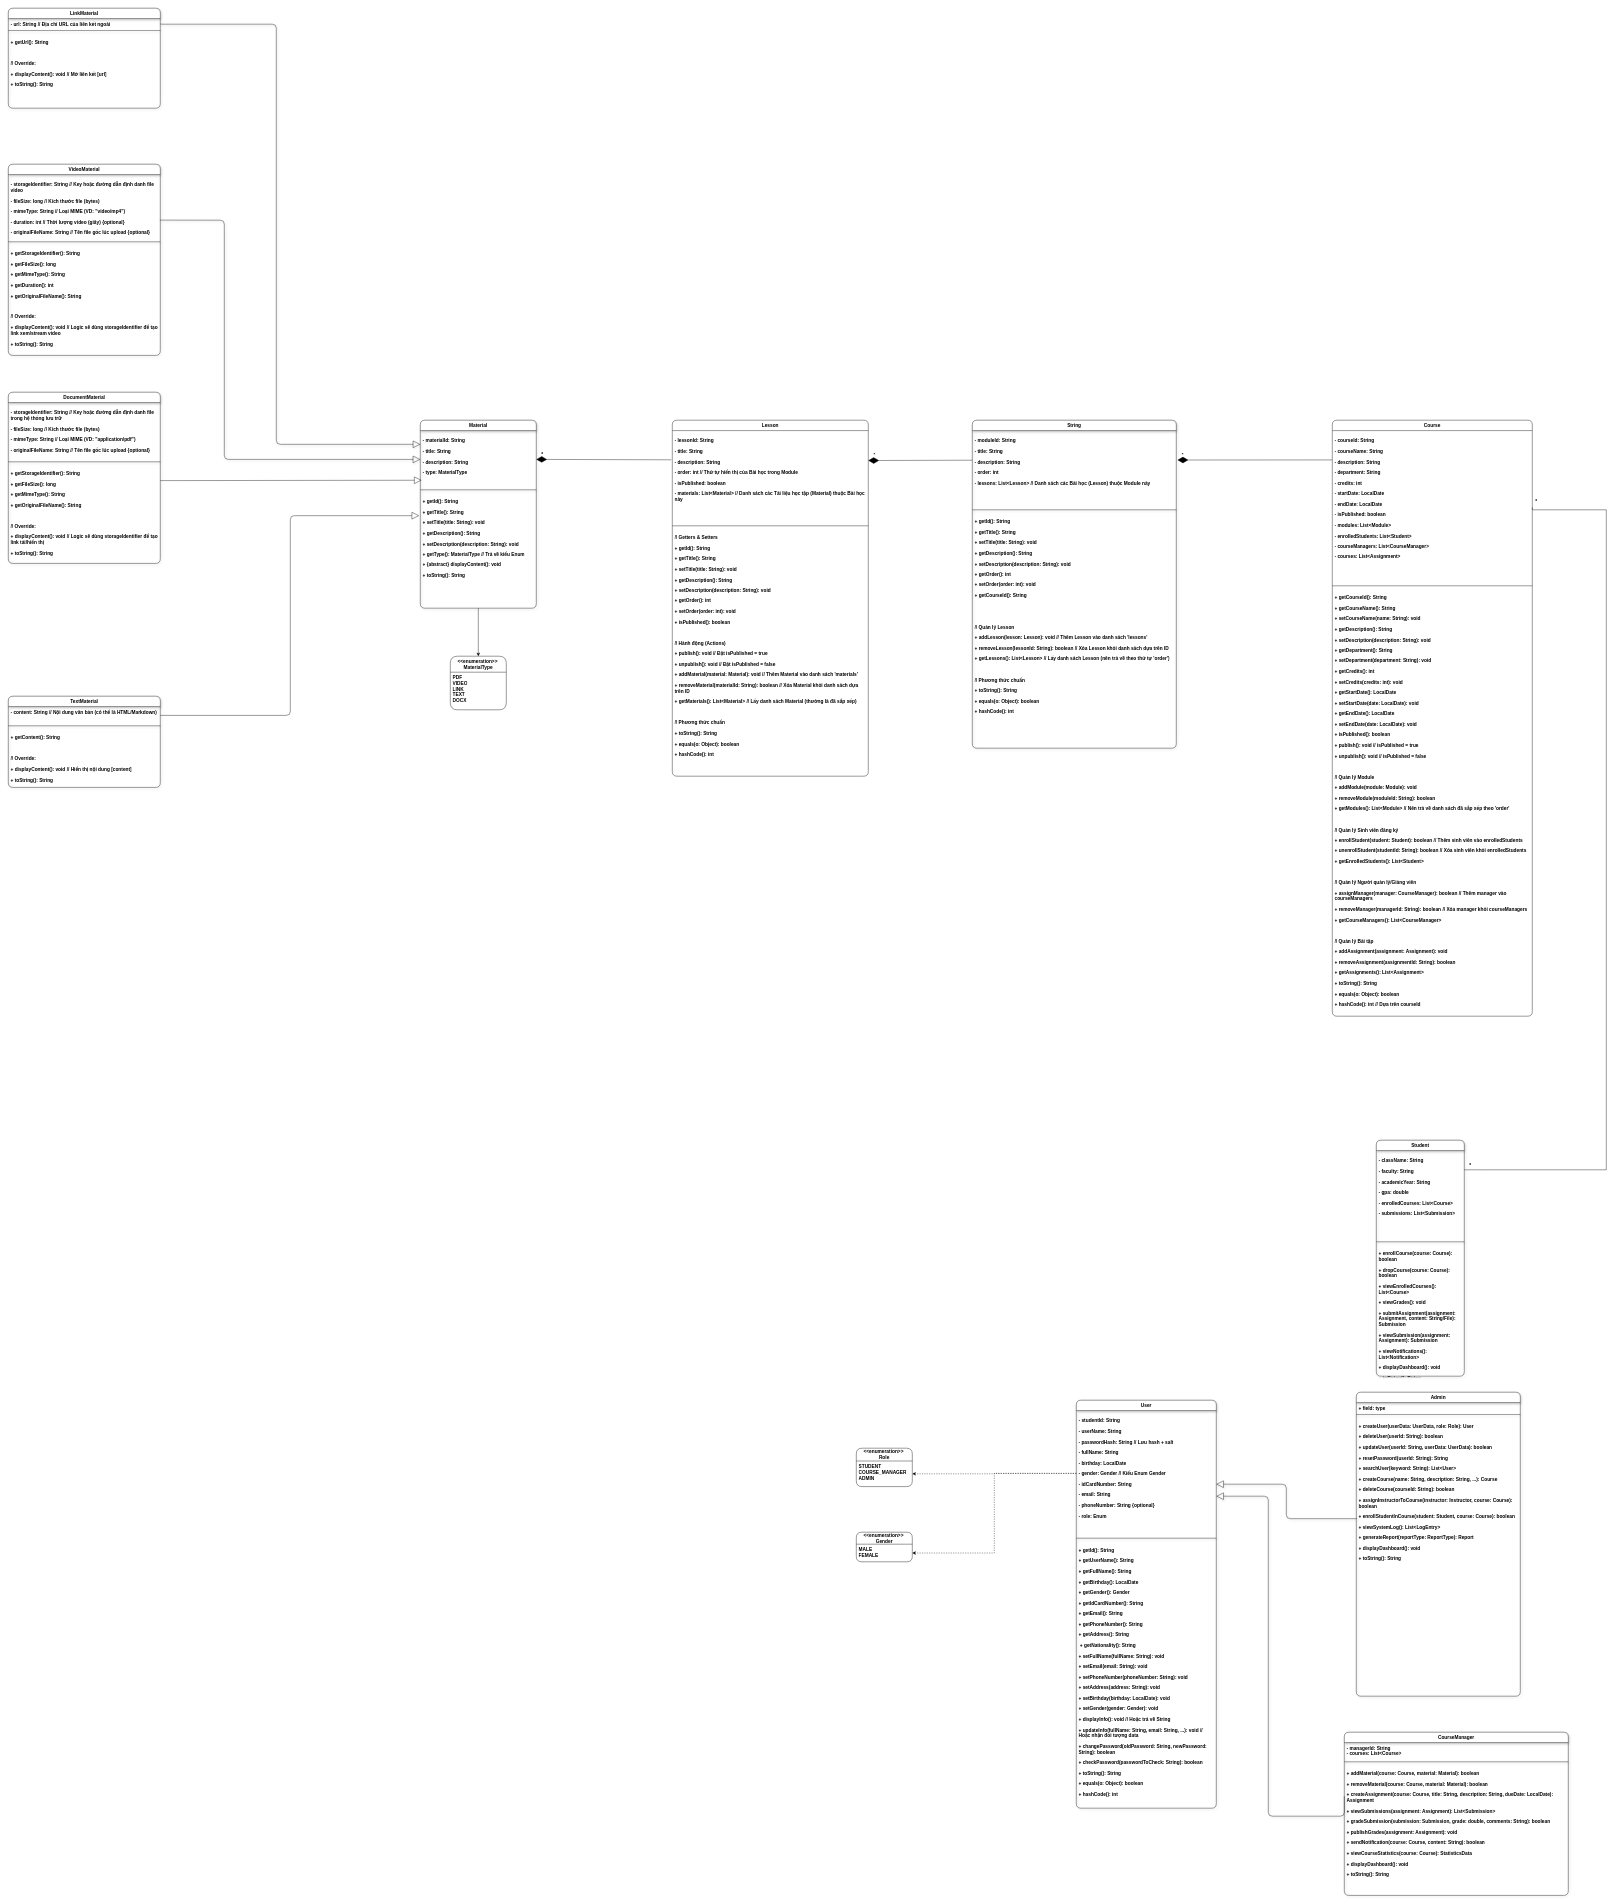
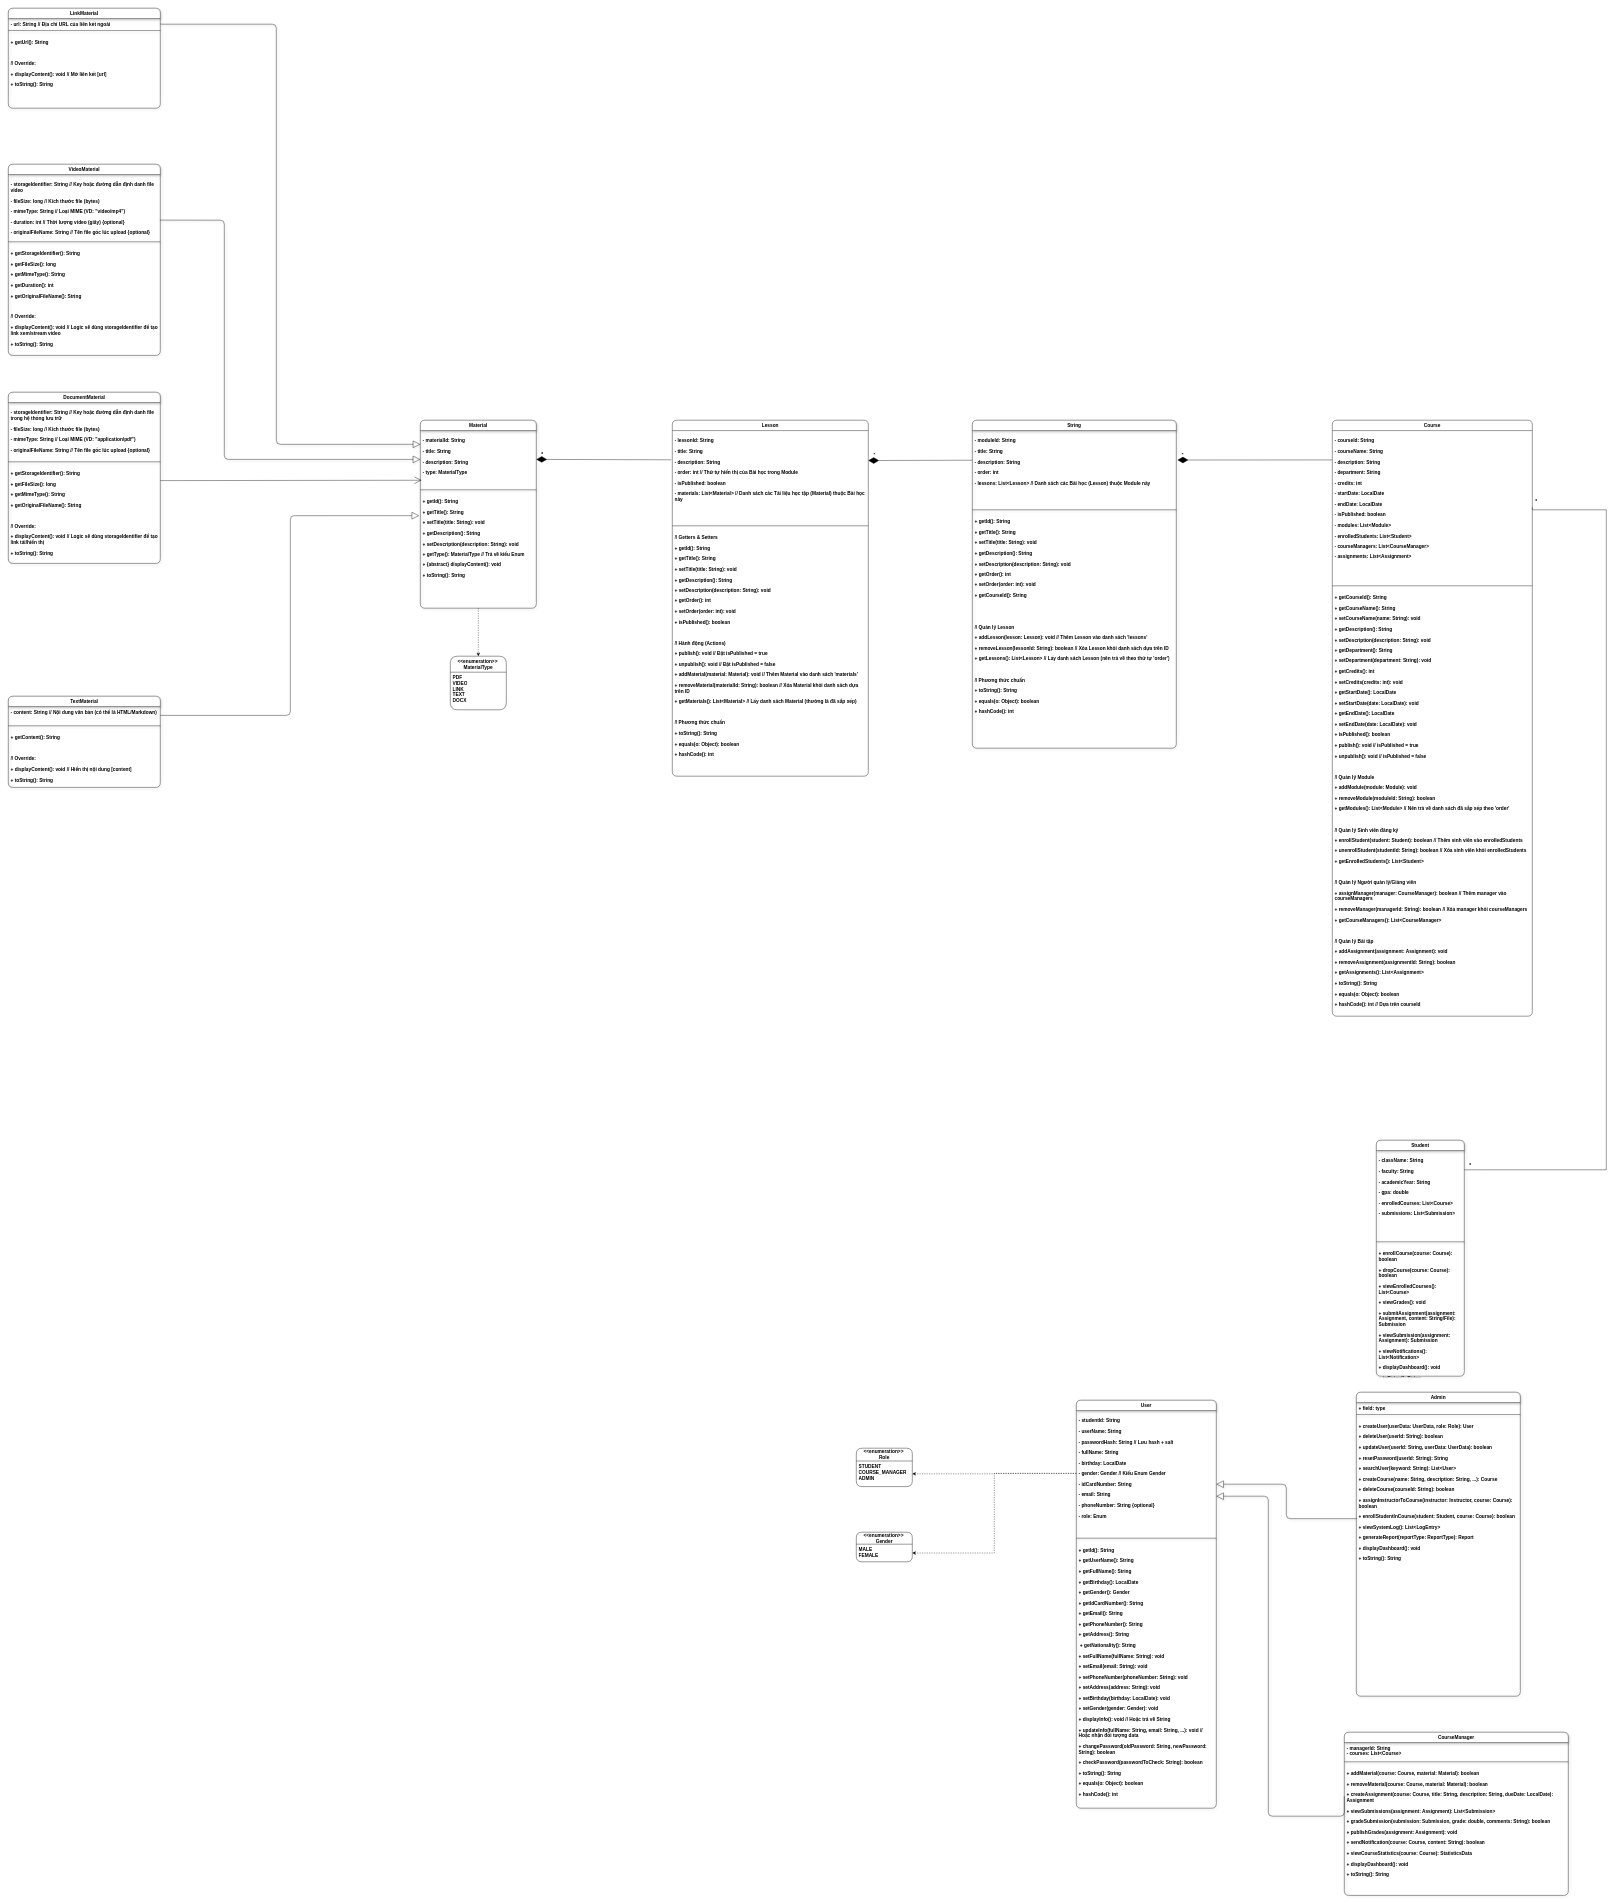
- <mxCell id="44" value="&lt;p&gt;- courseId: String           &lt;/p&gt;&lt;p&gt;- courseName: String        &lt;/p&gt;&lt;p&gt;- description: String        &lt;/p&gt;&lt;p&gt;- department: String         &lt;/p&gt;&lt;p&gt;- credits: int               &lt;/p&gt;&lt;p&gt;- startDate: LocalDate       &lt;/p&gt;&lt;p&gt;- endDate: LocalDate         &lt;/p&gt;&lt;p&gt;- isPublished: boolean&lt;/p&gt;&lt;p&gt;- modules: List&amp;lt;Module&amp;gt;          &lt;/p&gt;&lt;p&gt;- enrolledStudents: List&amp;lt;Student&amp;gt; &lt;/p&gt;&lt;p&gt;- courseManagers: List&amp;lt;CourseManager&amp;gt; &lt;/p&gt;&lt;p&gt;- courses: List&amp;lt;Assignment&amp;gt;&amp;nbsp;&lt;/p&gt;" style="text;align=left;verticalAlign=top;spacingLeft=4;spacingRight=4;overflow=hidden;rotatable=0;points=[[0,0.5],[1,0.5]];portConstraint=eastwest;whiteSpace=wrap;html=1;labelBackgroundColor=none;rounded=1;snapToPoint=1;fixDash=1;backgroundOutline=0;labelBorderColor=none;fontStyle=1" parent="43" vertex="1"><mxGeometry y="26" width="500" height="384" as="geometry" /></mxCell>
+ <mxCell id="44" value="&lt;p&gt;- courseId: String           &lt;/p&gt;&lt;p&gt;- courseName: String        &lt;/p&gt;&lt;p&gt;- description: String        &lt;/p&gt;&lt;p&gt;- department: String         &lt;/p&gt;&lt;p&gt;- credits: int               &lt;/p&gt;&lt;p&gt;- startDate: LocalDate       &lt;/p&gt;&lt;p&gt;- endDate: LocalDate         &lt;/p&gt;&lt;p&gt;- isPublished: boolean&lt;/p&gt;&lt;p&gt;- modules: List&amp;lt;Module&amp;gt;          &lt;/p&gt;&lt;p&gt;- enrolledStudents: List&amp;lt;Student&amp;gt; &lt;/p&gt;&lt;p&gt;- courseManagers: List&amp;lt;CourseManager&amp;gt; &lt;/p&gt;&lt;p&gt;- assignments: List&amp;lt;Assignment&amp;gt;&amp;nbsp;&lt;/p&gt;" style="text;align=left;verticalAlign=top;spacingLeft=4;spacingRight=4;overflow=hidden;rotatable=0;points=[[0,0.5],[1,0.5]];portConstraint=eastwest;whiteSpace=wrap;html=1;labelBackgroundColor=none;rounded=1;snapToPoint=1;fixDash=1;backgroundOutline=0;labelBorderColor=none;fontStyle=1" parent="43" vertex="1"><mxGeometry y="26" width="500" height="384" as="geometry" /></mxCell>
- <mxCell id="51" value="" style="endArrow=block;endSize=16;endFill=0;html=1;rounded=1;edgeStyle=orthogonalEdgeStyle;labelBackgroundColor=none;fontColor=default;exitX=1;exitY=0.172;exitDx=0;exitDy=0;exitPerimeter=0;snapToPoint=1;fixDash=1;backgroundOutline=0;labelBorderColor=none;fontStyle=1;entryX=0.011;entryY=0.862;entryDx=0;entryDy=0;entryPerimeter=0;" parent="1" source="32" target="26" edge="1"><mxGeometry width="160" relative="1" as="geometry"><mxPoint x="200" y="1290" as="sourcePoint" /><mxPoint x="1050" y="1200" as="targetPoint" /><Array as="points"><mxPoint x="402" y="1201" /></Array></mxGeometry></mxCell>
+ <mxCell id="51" value="" style="endArrow=open;endSize=16;endFill=0;html=1;rounded=1;edgeStyle=orthogonalEdgeStyle;labelBackgroundColor=none;fontColor=default;exitX=1;exitY=0.172;exitDx=0;exitDy=0;exitPerimeter=0;snapToPoint=1;fixDash=1;backgroundOutline=0;labelBorderColor=none;fontStyle=1;entryX=0.011;entryY=0.862;entryDx=0;entryDy=0;entryPerimeter=0;" parent="1" source="32" target="26" edge="1"><mxGeometry width="160" relative="1" as="geometry"><mxPoint x="200" y="1290" as="sourcePoint" /><mxPoint x="1050" y="1200" as="targetPoint" /><Array as="points"><mxPoint x="402" y="1201" /></Array></mxGeometry></mxCell>
- <mxCell id="24" style="edgeStyle=orthogonalEdgeStyle;rounded=0;orthogonalLoop=1;jettySize=auto;html=1;entryX=0.5;entryY=0;entryDx=0;entryDy=0;dashed=0;" parent="1" source="25" target="67" edge="1"><mxGeometry relative="1" as="geometry" /></mxCell>
+ <mxCell id="24" style="edgeStyle=orthogonalEdgeStyle;rounded=0;orthogonalLoop=1;jettySize=auto;html=1;entryX=0.5;entryY=0;entryDx=0;entryDy=0;dashed=1;" parent="1" source="25" target="67" edge="1"><mxGeometry relative="1" as="geometry" /></mxCell>
